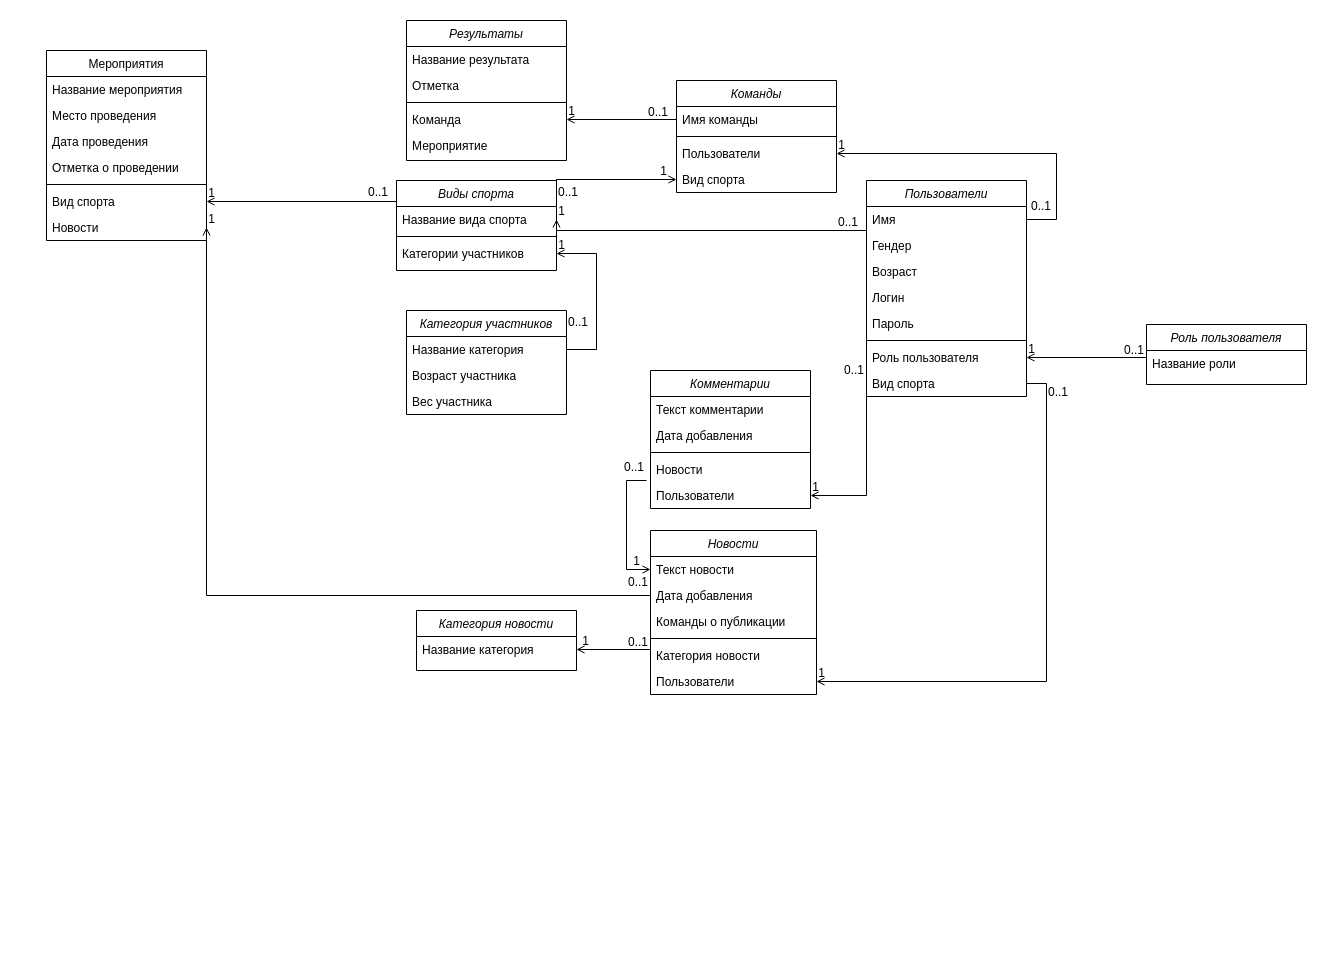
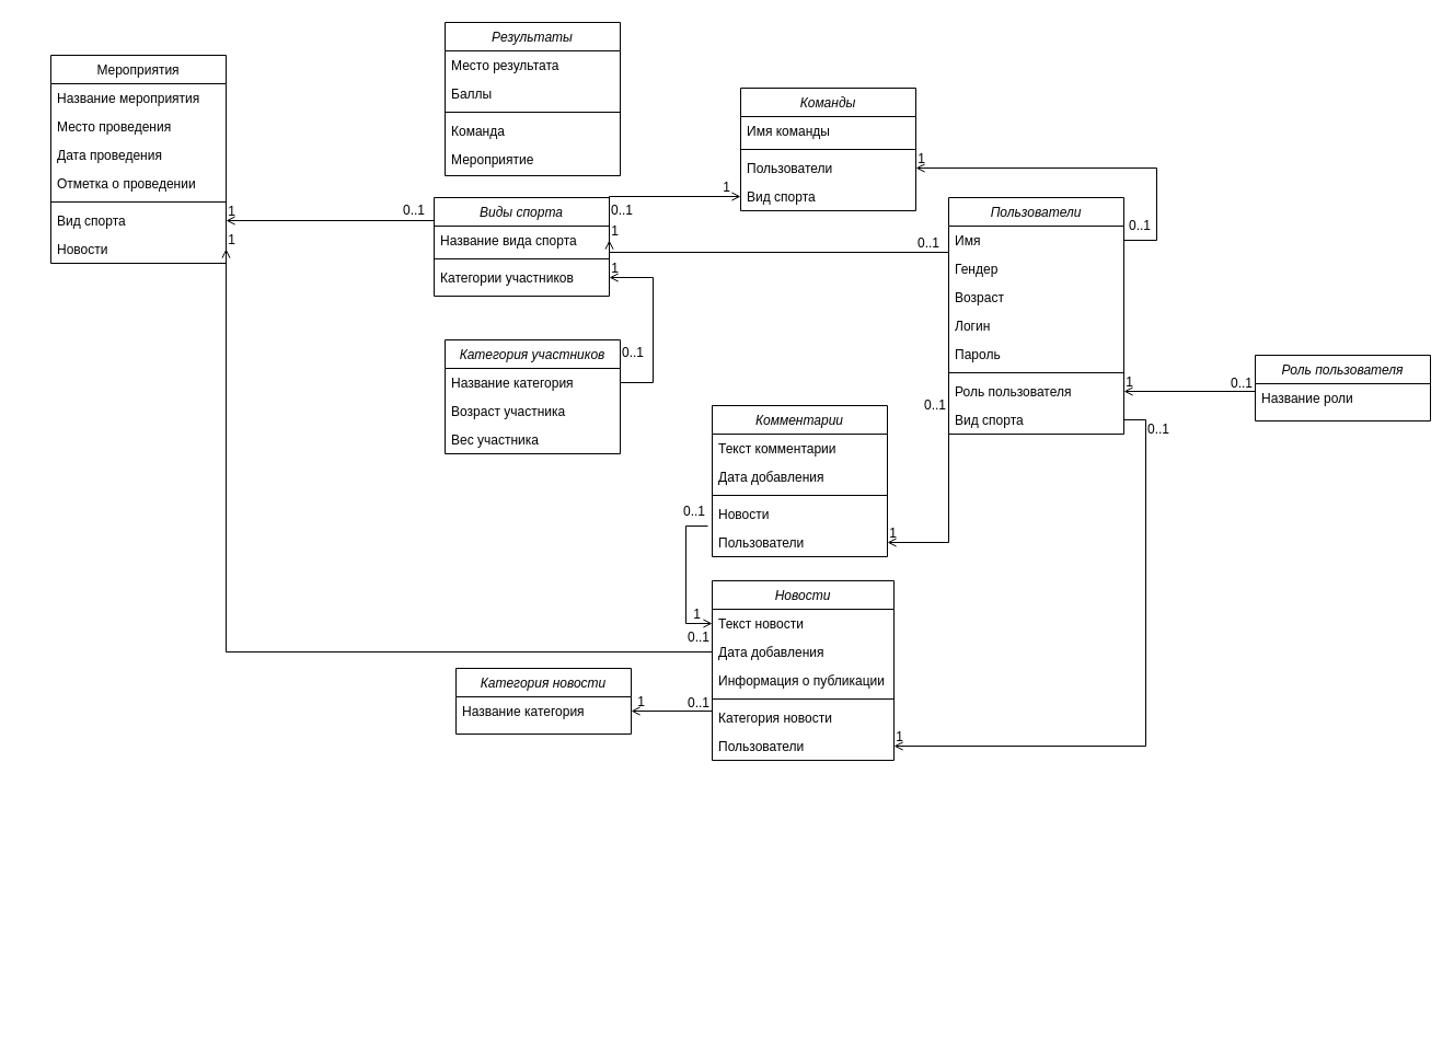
- <mxCell id="3" value="Название результата" style="text;align=left;verticalAlign=top;spacingLeft=4;spacingRight=4;overflow=hidden;rotatable=0;points=[[0,0.5],[1,0.5]];portConstraint=eastwest;" parent="2" vertex="1"><mxGeometry y="26" width="160" height="26" as="geometry" /></mxCell>
+ <mxCell id="3" value="Место результата" style="text;align=left;verticalAlign=top;spacingLeft=4;spacingRight=4;overflow=hidden;rotatable=0;points=[[0,0.5],[1,0.5]];portConstraint=eastwest;" parent="2" vertex="1"><mxGeometry y="26" width="160" height="26" as="geometry" /></mxCell>
- <mxCell id="4" value="Отметка" style="text;align=left;verticalAlign=top;spacingLeft=4;spacingRight=4;overflow=hidden;rotatable=0;points=[[0,0.5],[1,0.5]];portConstraint=eastwest;rounded=0;shadow=0;html=0;" parent="2" vertex="1"><mxGeometry y="52" width="160" height="26" as="geometry" /></mxCell>
+ <mxCell id="4" value="Баллы" style="text;align=left;verticalAlign=top;spacingLeft=4;spacingRight=4;overflow=hidden;rotatable=0;points=[[0,0.5],[1,0.5]];portConstraint=eastwest;rounded=0;shadow=0;html=0;" parent="2" vertex="1"><mxGeometry y="52" width="160" height="26" as="geometry" /></mxCell>
- <mxCell id="21" value="" style="endArrow=open;shadow=0;strokeWidth=1;rounded=0;endFill=1;edgeStyle=elbowEdgeStyle;elbow=vertical;exitX=0;exitY=0.5;exitDx=0;exitDy=0;entryX=1;entryY=0.5;entryDx=0;entryDy=0;" edge="1" parent="1" source="17" target="6"><mxGeometry x="0.5" y="41" relative="1" as="geometry"><mxPoint x="696" y="170" as="sourcePoint" /><mxPoint x="576" y="190" as="targetPoint" /><mxPoint x="-40" y="32" as="offset" /><Array as="points"><mxPoint x="606" y="119" /><mxPoint x="586" y="189" /><mxPoint x="586" y="140" /></Array></mxGeometry></mxCell>
- <mxCell id="22" value="0..1" style="resizable=0;align=left;verticalAlign=bottom;labelBackgroundColor=none;fontSize=12;" connectable="0" vertex="1" parent="21"><mxGeometry x="-1" relative="1" as="geometry"><mxPoint x="-30" y="1" as="offset" /></mxGeometry></mxCell>
- <mxCell id="23" value="1" style="resizable=0;align=right;verticalAlign=bottom;labelBackgroundColor=none;fontSize=12;" connectable="0" vertex="1" parent="21"><mxGeometry x="1" relative="1" as="geometry"><mxPoint x="10" as="offset" /></mxGeometry></mxCell>
- <mxCell id="73" value="Команды о публикации" style="text;align=left;verticalAlign=top;spacingLeft=4;spacingRight=4;overflow=hidden;rotatable=0;points=[[0,0.5],[1,0.5]];portConstraint=eastwest;" vertex="1" parent="70"><mxGeometry y="78" width="166" height="26" as="geometry" /></mxCell>
+ <mxCell id="73" value="Информация о публикации" style="text;align=left;verticalAlign=top;spacingLeft=4;spacingRight=4;overflow=hidden;rotatable=0;points=[[0,0.5],[1,0.5]];portConstraint=eastwest;" vertex="1" parent="70"><mxGeometry y="78" width="166" height="26" as="geometry" /></mxCell>
